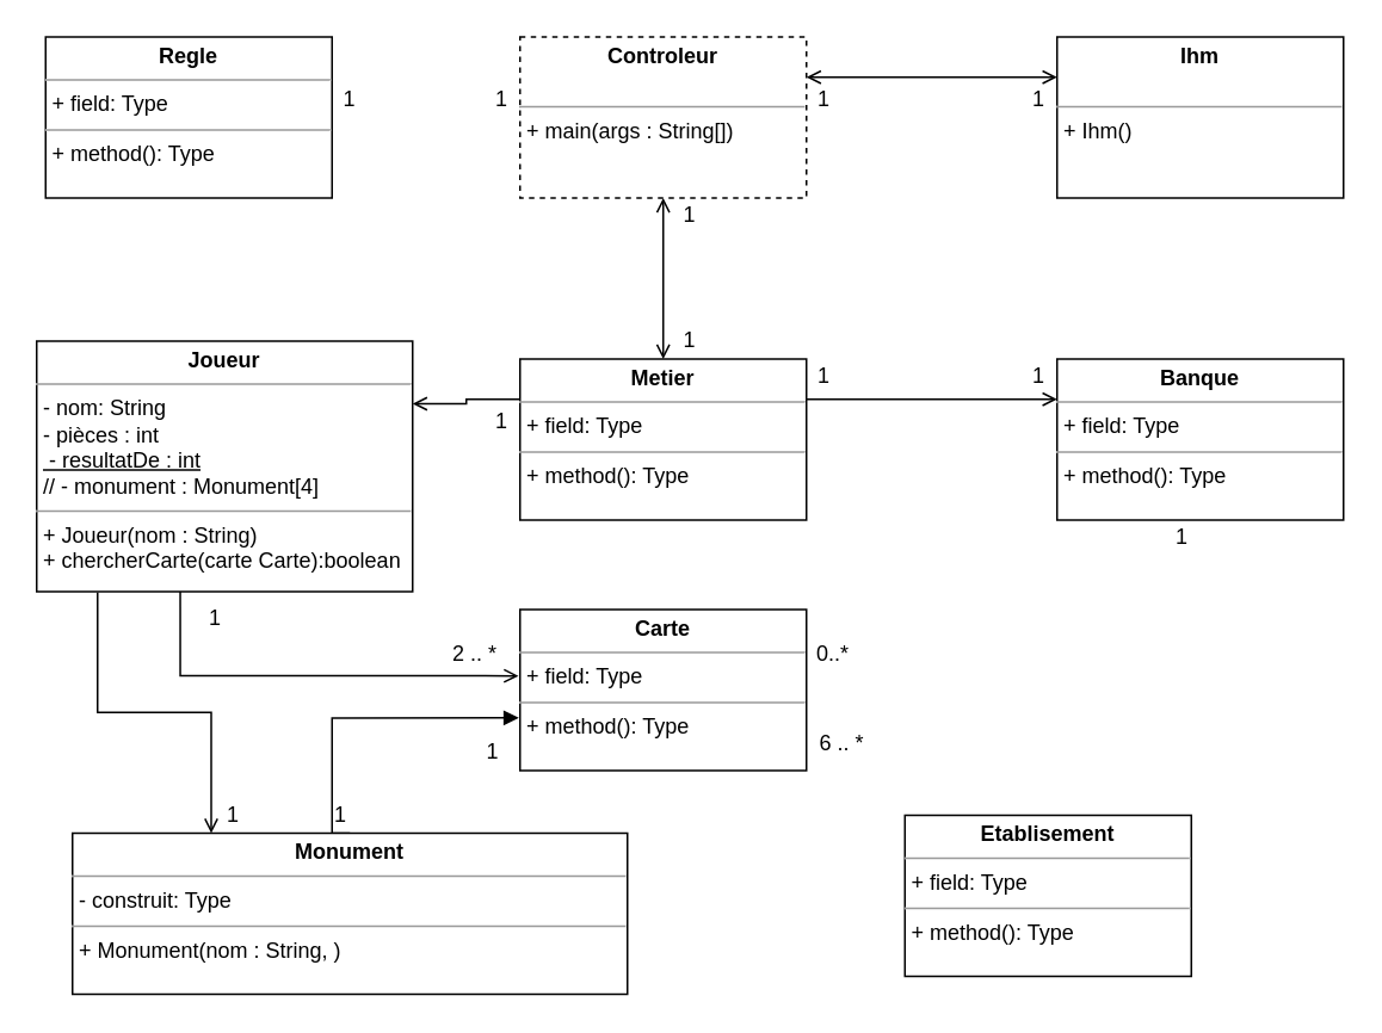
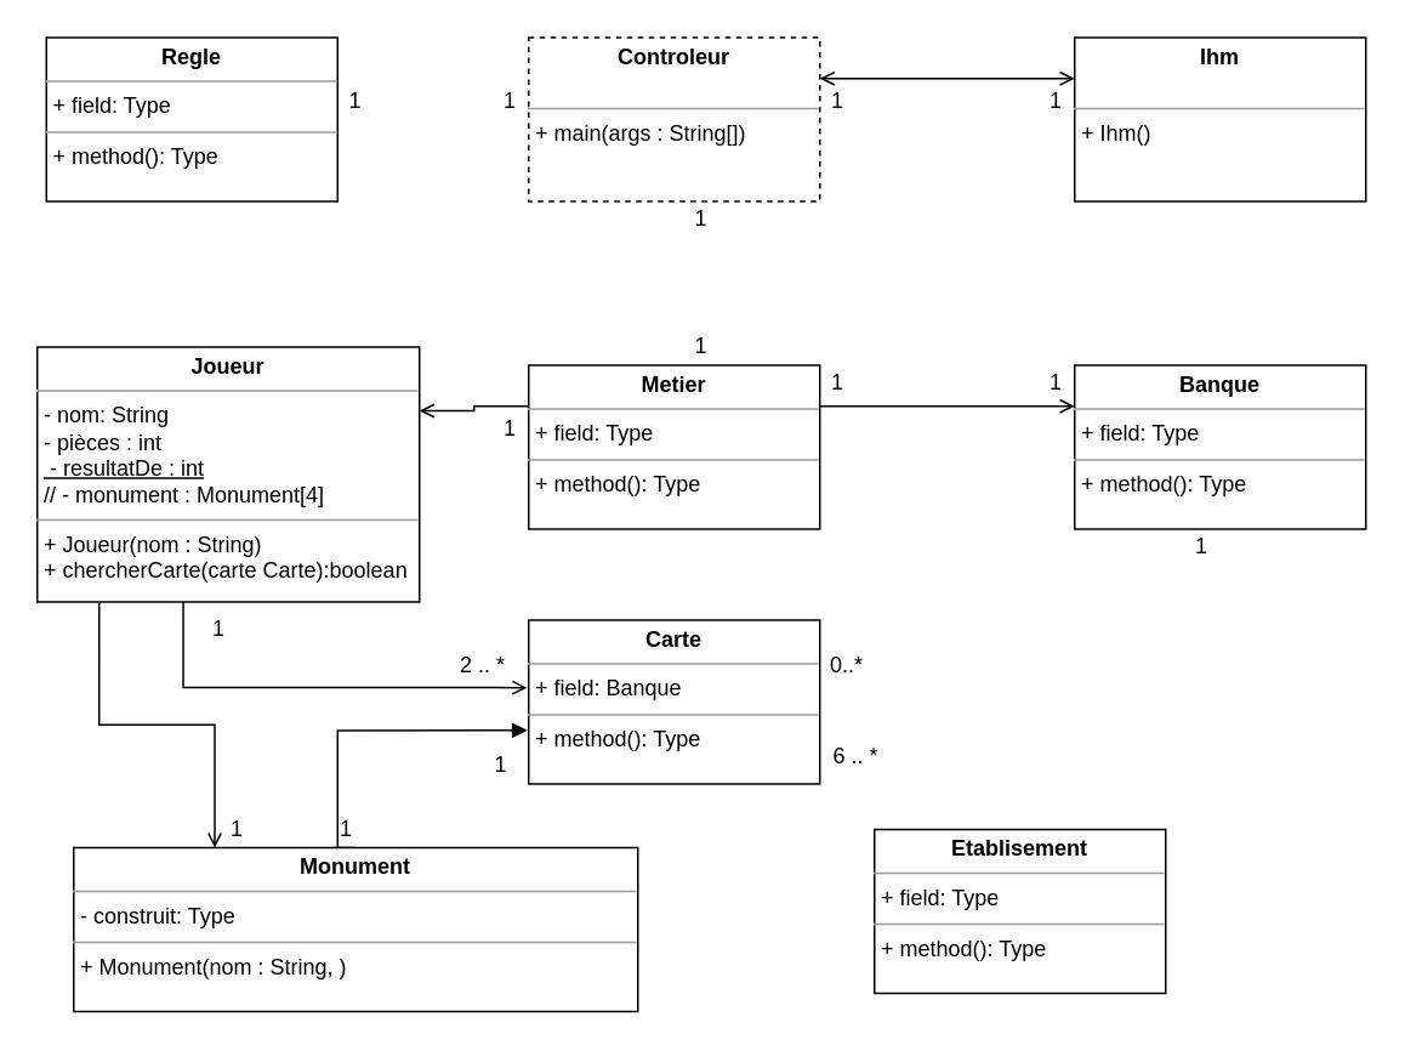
- <mxCell id="6" style="edgeStyle=orthogonalEdgeStyle;rounded=0;orthogonalLoop=1;jettySize=auto;html=1;exitX=0.5;exitY=1;exitDx=0;exitDy=0;startArrow=open;startFill=0;endArrow=open;endFill=0;" edge="1" parent="1" source="7" target="4"><mxGeometry relative="1" as="geometry" /></mxCell>
- <mxCell id="12" value="&lt;p style=&quot;margin: 0px ; margin-top: 4px ; text-align: center&quot;&gt;&lt;b&gt;Carte&lt;/b&gt;&lt;/p&gt;&lt;hr size=&quot;1&quot;&gt;&lt;p style=&quot;margin: 0px ; margin-left: 4px&quot;&gt;+ field: Type&lt;/p&gt;&lt;hr size=&quot;1&quot;&gt;&lt;p style=&quot;margin: 0px ; margin-left: 4px&quot;&gt;+ method(): Type&lt;/p&gt;" style="verticalAlign=top;align=left;overflow=fill;fontSize=12;fontFamily=Helvetica;html=1;" vertex="1" parent="1"><mxGeometry x="290" y="340" width="160" height="90" as="geometry" /></mxCell>
+ <mxCell id="12" value="&lt;p style=&quot;margin: 0px ; margin-top: 4px ; text-align: center&quot;&gt;&lt;b&gt;Carte&lt;/b&gt;&lt;/p&gt;&lt;hr size=&quot;1&quot;&gt;&lt;p style=&quot;margin: 0px ; margin-left: 4px&quot;&gt;+ field: Banque&lt;/p&gt;&lt;hr size=&quot;1&quot;&gt;&lt;p style=&quot;margin: 0px ; margin-left: 4px&quot;&gt;+ method(): Type&lt;/p&gt;" style="verticalAlign=top;align=left;overflow=fill;fontSize=12;fontFamily=Helvetica;html=1;" vertex="1" parent="1"><mxGeometry x="290" y="340" width="160" height="90" as="geometry" /></mxCell>
- <mxCell id="32" value="&lt;p style=&quot;margin: 0px ; margin-top: 4px ; text-align: center&quot;&gt;&lt;b&gt;Etablisement&lt;/b&gt;&lt;/p&gt;&lt;hr size=&quot;1&quot;&gt;&lt;p style=&quot;margin: 0px ; margin-left: 4px&quot;&gt;+ field: Type&lt;/p&gt;&lt;hr size=&quot;1&quot;&gt;&lt;p style=&quot;margin: 0px ; margin-left: 4px&quot;&gt;+ method(): Type&lt;/p&gt;" style="verticalAlign=top;align=left;overflow=fill;fontSize=12;fontFamily=Helvetica;html=1;" vertex="1" parent="1"><mxGeometry x="505" y="455" width="160" height="90" as="geometry" /></mxCell>
+ <mxCell id="32" value="&lt;p style=&quot;margin: 0px ; margin-top: 4px ; text-align: center&quot;&gt;&lt;b&gt;Etablisement&lt;/b&gt;&lt;/p&gt;&lt;hr size=&quot;1&quot;&gt;&lt;p style=&quot;margin: 0px ; margin-left: 4px&quot;&gt;+ field: Type&lt;/p&gt;&lt;hr size=&quot;1&quot;&gt;&lt;p style=&quot;margin: 0px ; margin-left: 4px&quot;&gt;+ method(): Type&lt;/p&gt;" style="verticalAlign=top;align=left;overflow=fill;fontSize=12;fontFamily=Helvetica;html=1;" vertex="1" parent="1"><mxGeometry x="480" y="455" width="160" height="90" as="geometry" /></mxCell>
